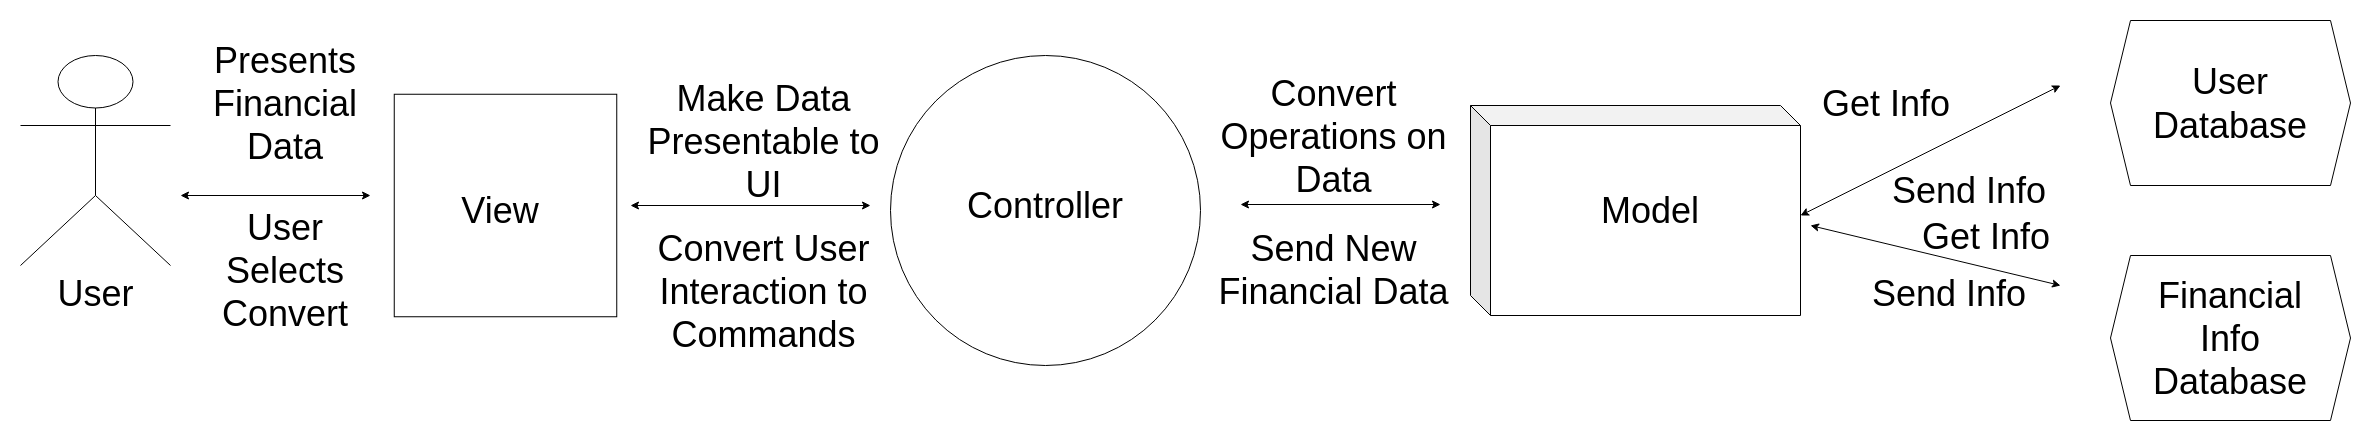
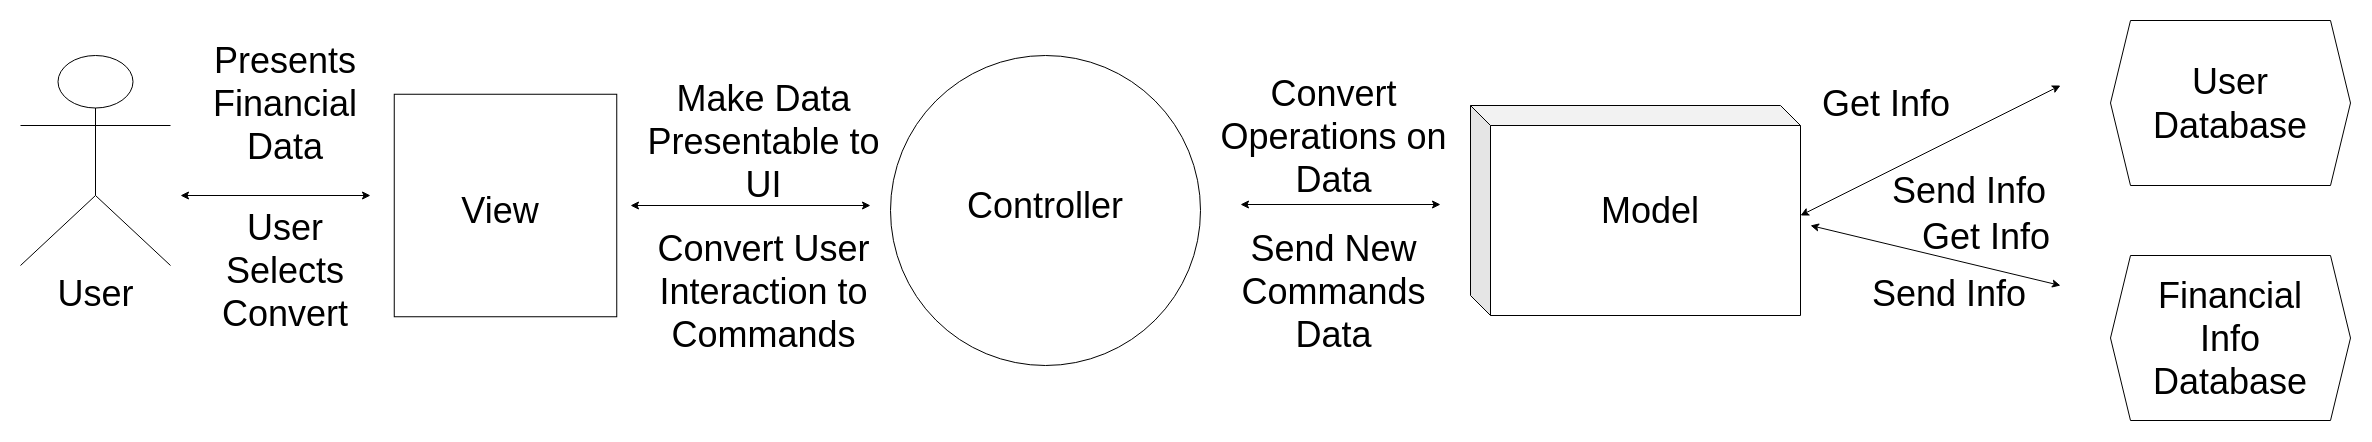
- <mxCell id="22" value="&lt;div style=&quot;text-align: center;&quot;&gt;&lt;span style=&quot;background-color: initial; font-size: 36px;&quot;&gt;Send New Financial Data&lt;/span&gt;&lt;/div&gt;" style="text;whiteSpace=wrap;html=1;" vertex="1" parent="1"><mxGeometry x="1210" y="220" width="245" height="125" as="geometry" /></mxCell>
+ <mxCell id="22" value="&lt;div style=&quot;text-align: center;&quot;&gt;&lt;span style=&quot;background-color: initial; font-size: 36px;&quot;&gt;Send New Commands Data&lt;/span&gt;&lt;/div&gt;" style="text;whiteSpace=wrap;html=1;" vertex="1" parent="1"><mxGeometry x="1210" y="220" width="245" height="125" as="geometry" /></mxCell>
